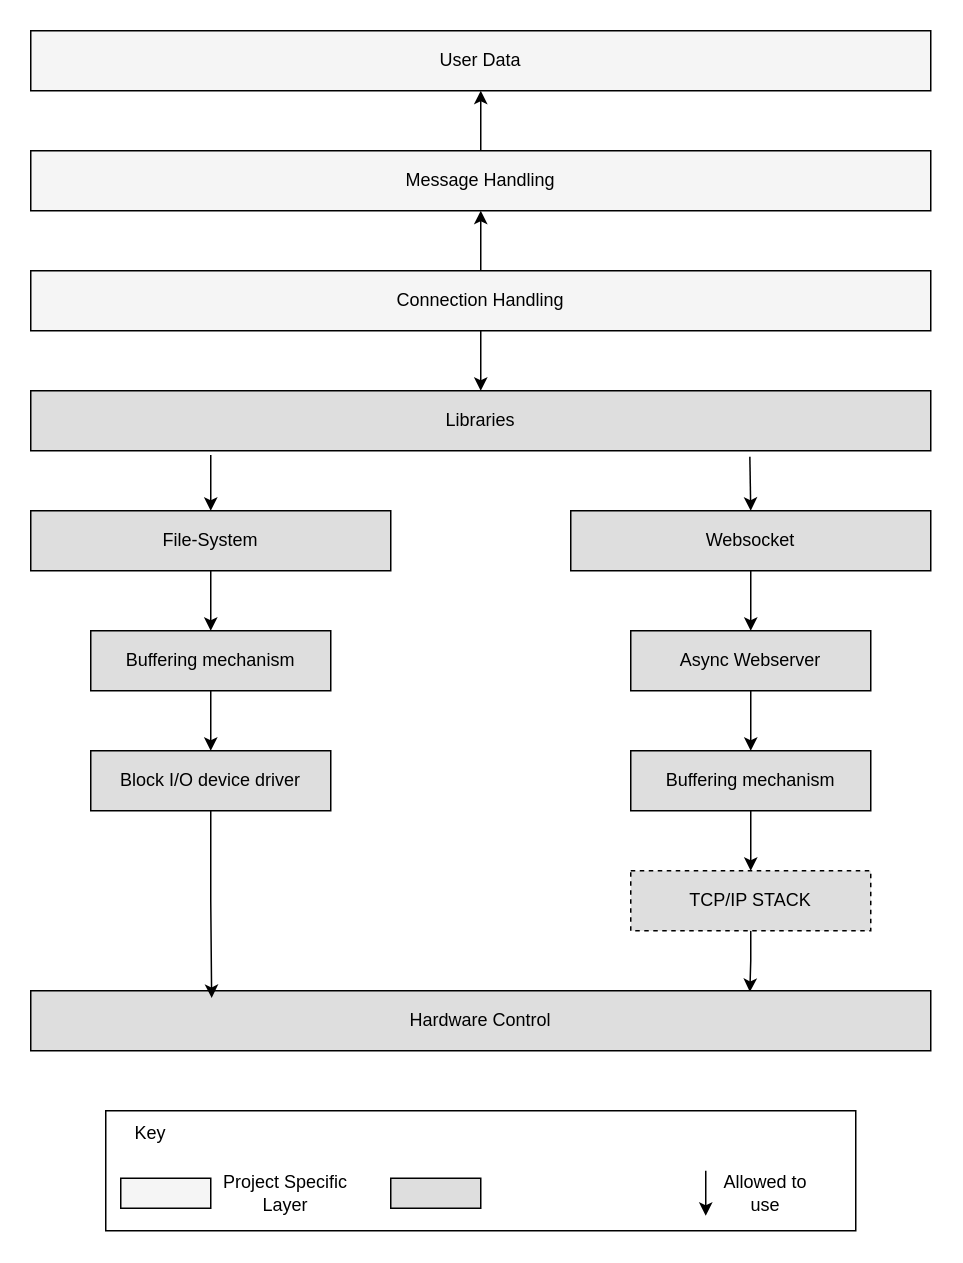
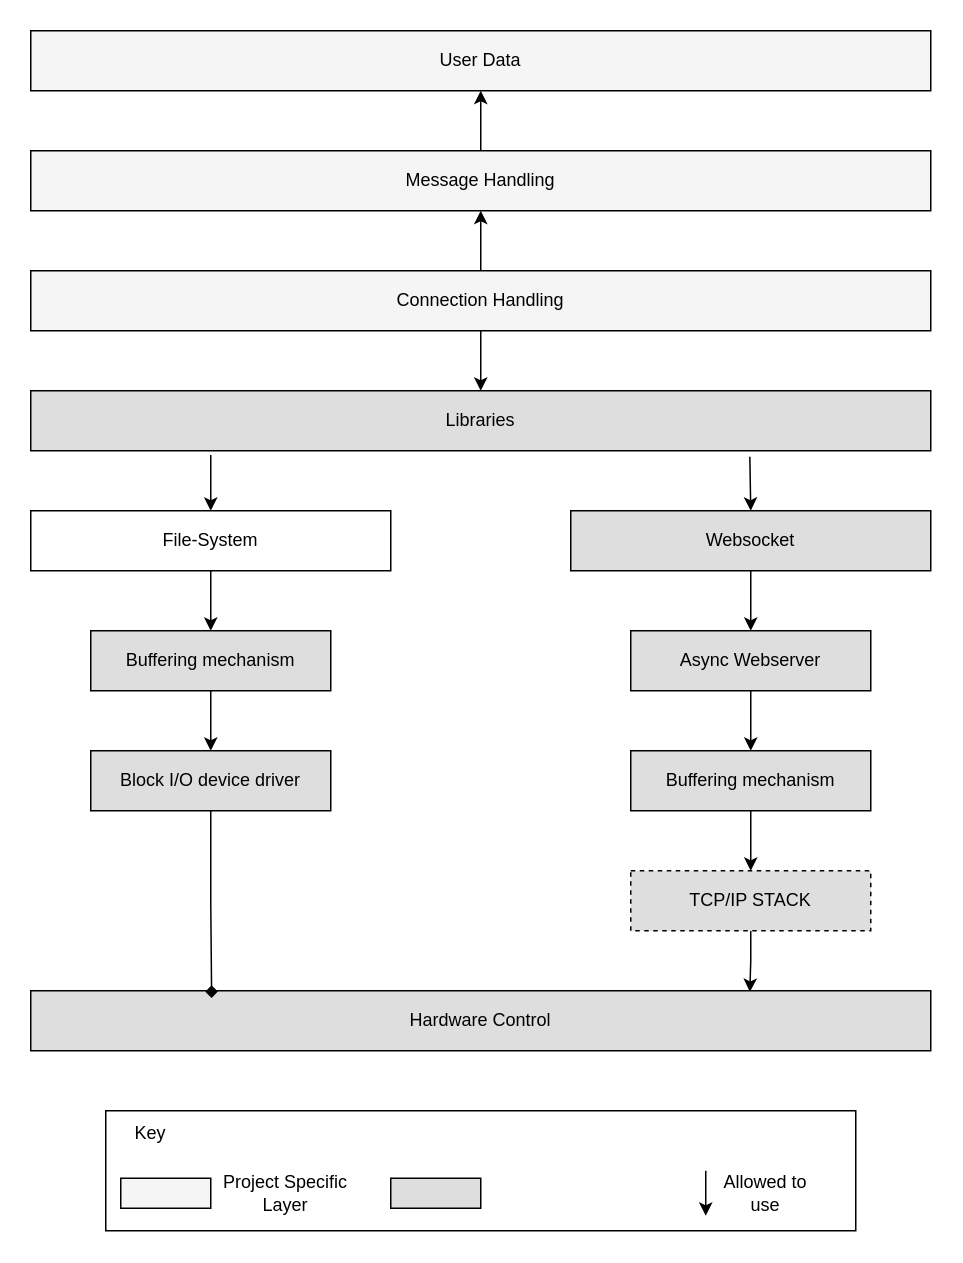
- <mxCell id="14" value="File-System" style="rounded=0;whiteSpace=wrap;html=1;fillColor=#DEDEDE;" vertex="1" parent="1"><mxGeometry x="20" y="340" width="240" height="40" as="geometry" /></mxCell>
+ <mxCell id="14" value="File-System" style="rounded=0;whiteSpace=wrap;html=1;fillColor=#ffffff;" vertex="1" parent="1"><mxGeometry x="20" y="340" width="240" height="40" as="geometry" /></mxCell>
- <mxCell id="19" style="edgeStyle=orthogonalEdgeStyle;rounded=0;orthogonalLoop=1;jettySize=auto;html=1;exitX=0.5;exitY=1;exitDx=0;exitDy=0;entryX=0.201;entryY=0.12;entryDx=0;entryDy=0;entryPerimeter=0;startArrow=none;startFill=0;endArrow=classic;endFill=1;" edge="1" parent="1" source="21" target="12"><mxGeometry relative="1" as="geometry" /></mxCell>
+ <mxCell id="19" style="edgeStyle=orthogonalEdgeStyle;rounded=0;orthogonalLoop=1;jettySize=auto;html=1;exitX=0.5;exitY=1;exitDx=0;exitDy=0;entryX=0.201;entryY=0.12;entryDx=0;entryDy=0;entryPerimeter=0;startArrow=none;startFill=0;endArrow=diamond;endFill=1;" edge="1" parent="1" source="21" target="12"><mxGeometry relative="1" as="geometry" /></mxCell>
